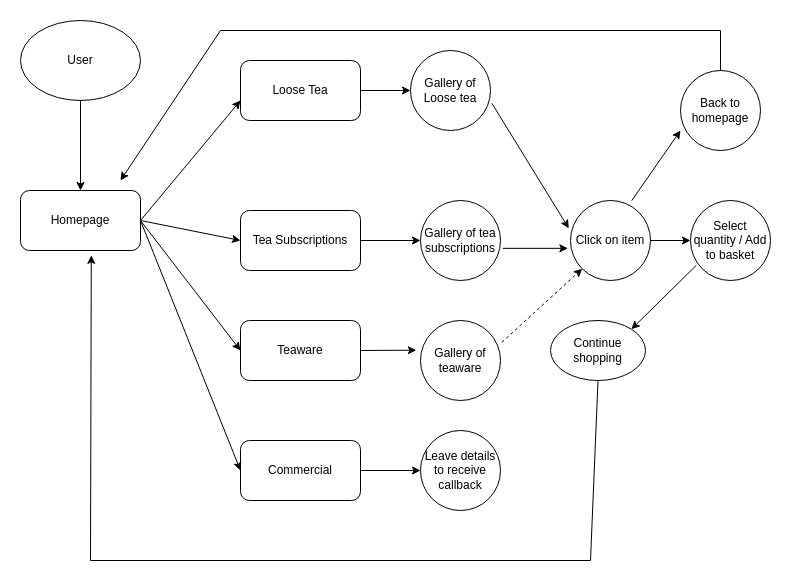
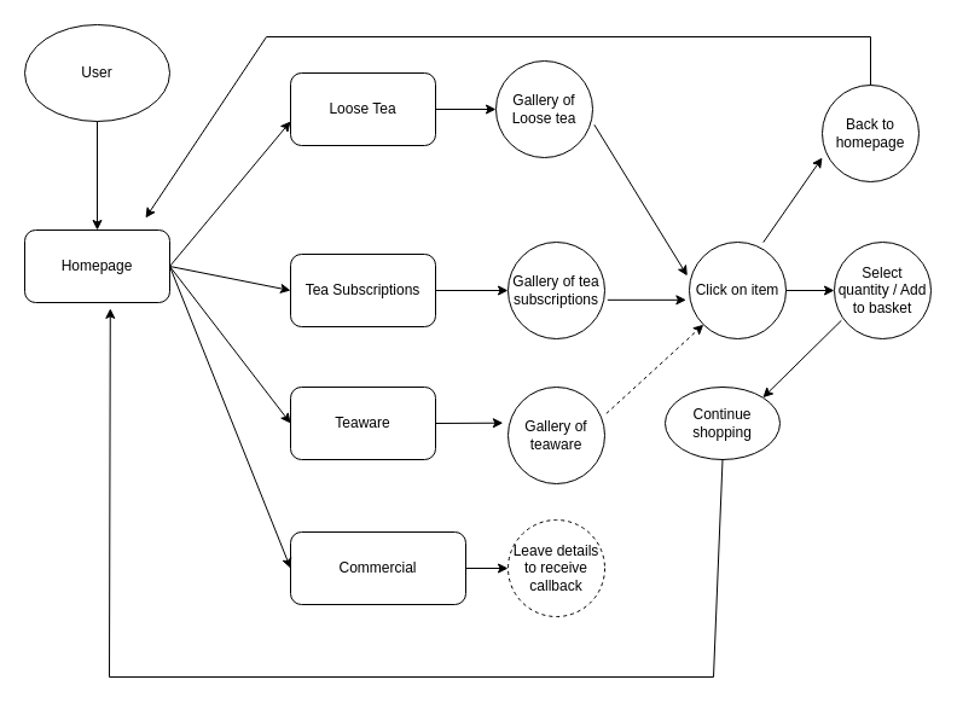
- <mxCell id="6" value="Commercial" style="rounded=1;whiteSpace=wrap;html=1;" parent="1" vertex="1"><mxGeometry x="240" y="440" width="120" height="60" as="geometry" /></mxCell>
+ <mxCell id="6" value="Commercial" style="rounded=1;whiteSpace=wrap;html=1;" parent="1" vertex="1"><mxGeometry x="240" y="440" width="145" height="60" as="geometry" /></mxCell>
- <mxCell id="19" value="Leave details to receive callback" style="ellipse;whiteSpace=wrap;html=1;aspect=fixed;" parent="1" vertex="1"><mxGeometry x="420" y="430" width="80" height="80" as="geometry" /></mxCell>
+ <mxCell id="19" value="Leave details to receive callback" style="ellipse;whiteSpace=wrap;html=1;aspect=fixed;dashed=1;" parent="1" vertex="1"><mxGeometry x="420" y="430" width="80" height="80" as="geometry" /></mxCell>
